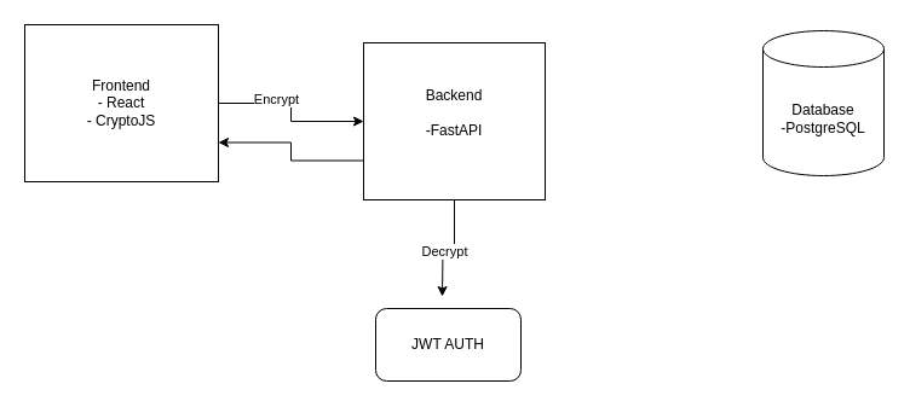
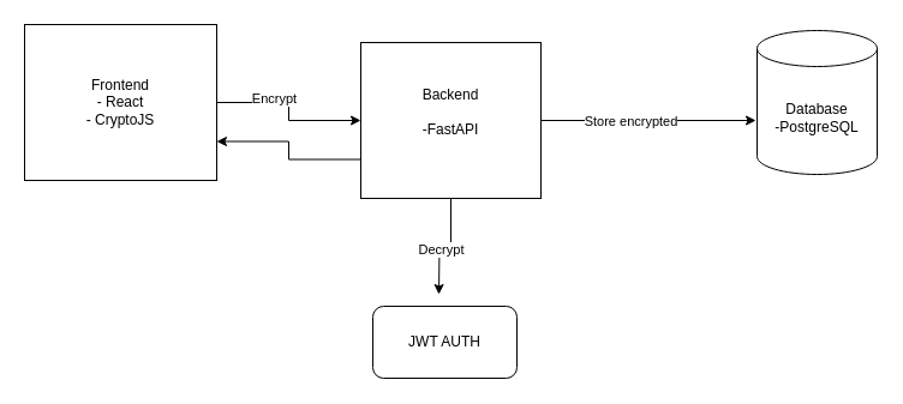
+ <mxCell id="10" style="edgeStyle=orthogonalEdgeStyle;rounded=0;orthogonalLoop=1;jettySize=auto;html=1;entryX=-0.01;entryY=0.625;entryDx=0;entryDy=0;entryPerimeter=0;" edge="1" parent="1" source="8" target="9"><mxGeometry relative="1" as="geometry" /></mxCell>
+ <mxCell id="11" value="Store encrypted" style="edgeLabel;html=1;align=center;verticalAlign=middle;resizable=0;points=[];" vertex="1" connectable="0" parent="10"><mxGeometry x="-0.175" relative="1" as="geometry"><mxPoint as="offset" /></mxGeometry></mxCell>
